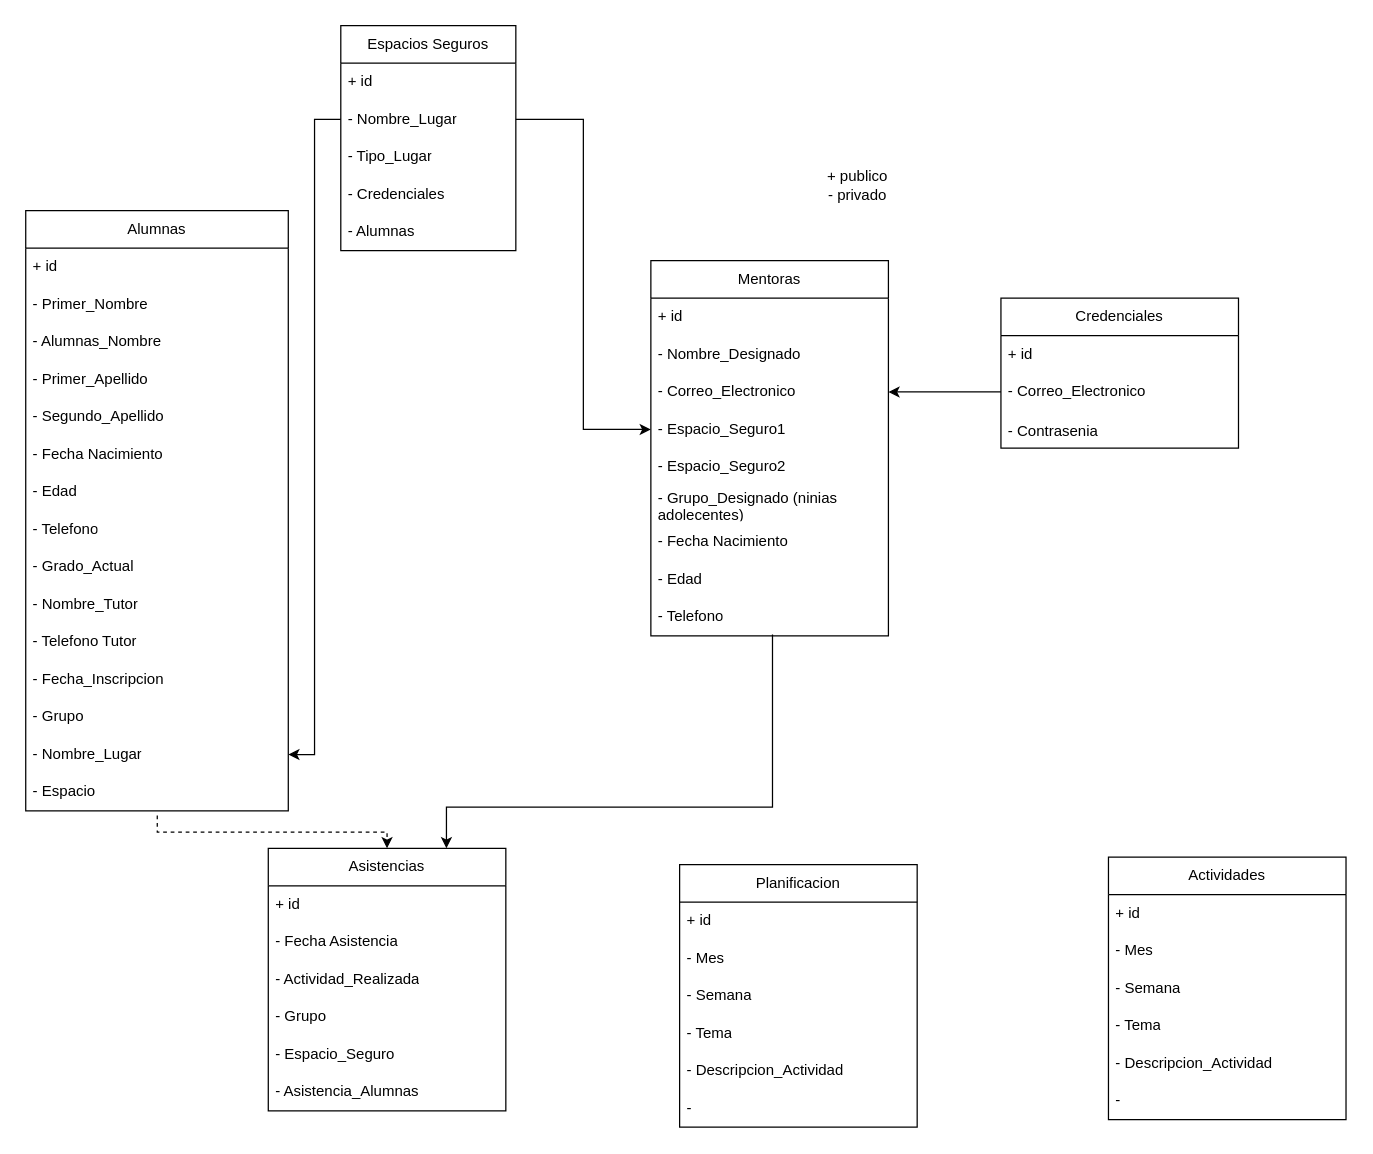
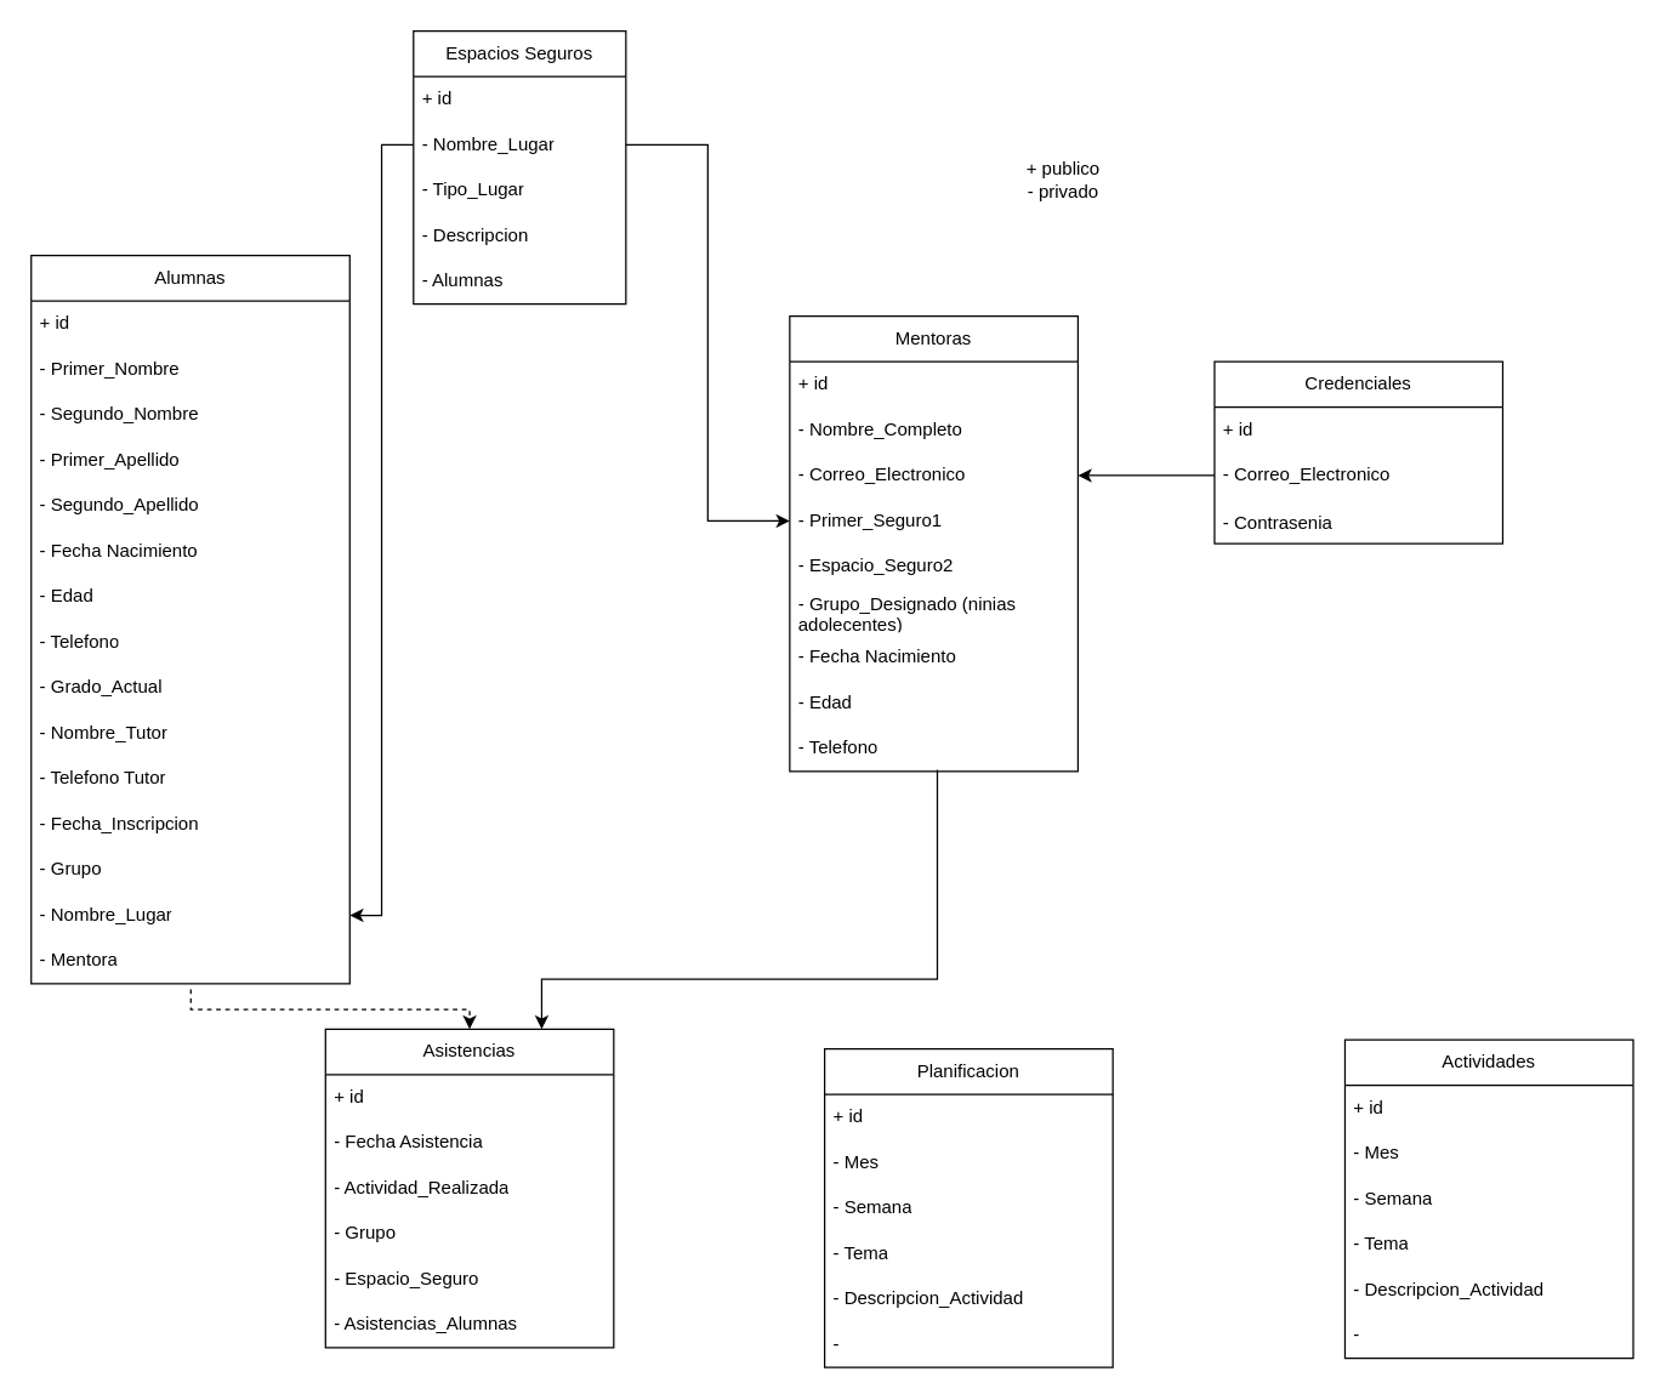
- <mxCell id="8" value="+ publico&lt;div&gt;- privado&lt;/div&gt;" style="text;html=1;align=center;verticalAlign=middle;resizable=0;points=[];autosize=1;strokeColor=none;fillColor=none;" parent="1" vertex="1"><mxGeometry x="650" y="128" width="70" height="40" as="geometry" /></mxCell>
+ <mxCell id="8" value="+ publico&lt;div&gt;- privado&lt;/div&gt;" style="text;html=1;align=center;verticalAlign=middle;resizable=0;points=[];autosize=1;strokeColor=none;fillColor=none;" parent="1" vertex="1"><mxGeometry x="665" y="98" width="70" height="40" as="geometry" /></mxCell>
- <mxCell id="6" value="- Credenciales" style="text;strokeColor=none;fillColor=none;align=left;verticalAlign=middle;spacingLeft=4;spacingRight=4;overflow=hidden;points=[[0,0.5],[1,0.5]];portConstraint=eastwest;rotatable=0;whiteSpace=wrap;html=1;" parent="2" vertex="1"><mxGeometry y="120" width="140" height="30" as="geometry" /></mxCell>
+ <mxCell id="6" value="- Descripcion" style="text;strokeColor=none;fillColor=none;align=left;verticalAlign=middle;spacingLeft=4;spacingRight=4;overflow=hidden;points=[[0,0.5],[1,0.5]];portConstraint=eastwest;rotatable=0;whiteSpace=wrap;html=1;" parent="2" vertex="1"><mxGeometry y="120" width="140" height="30" as="geometry" /></mxCell>
- <mxCell id="12" value="- Alumnas_Nombre" style="text;strokeColor=none;fillColor=none;align=left;verticalAlign=middle;spacingLeft=4;spacingRight=4;overflow=hidden;points=[[0,0.5],[1,0.5]];portConstraint=eastwest;rotatable=0;whiteSpace=wrap;html=1;" parent="9" vertex="1"><mxGeometry y="90" width="210" height="30" as="geometry" /></mxCell>
+ <mxCell id="12" value="- Segundo_Nombre" style="text;strokeColor=none;fillColor=none;align=left;verticalAlign=middle;spacingLeft=4;spacingRight=4;overflow=hidden;points=[[0,0.5],[1,0.5]];portConstraint=eastwest;rotatable=0;whiteSpace=wrap;html=1;" parent="9" vertex="1"><mxGeometry y="90" width="210" height="30" as="geometry" /></mxCell>
- <mxCell id="27" value="- Nombre_Designado" style="text;strokeColor=none;fillColor=none;align=left;verticalAlign=middle;spacingLeft=4;spacingRight=4;overflow=hidden;points=[[0,0.5],[1,0.5]];portConstraint=eastwest;rotatable=0;whiteSpace=wrap;html=1;" parent="25" vertex="1"><mxGeometry y="60" width="190" height="30" as="geometry" /></mxCell>
+ <mxCell id="27" value="- Nombre_Completo" style="text;strokeColor=none;fillColor=none;align=left;verticalAlign=middle;spacingLeft=4;spacingRight=4;overflow=hidden;points=[[0,0.5],[1,0.5]];portConstraint=eastwest;rotatable=0;whiteSpace=wrap;html=1;" parent="25" vertex="1"><mxGeometry y="60" width="190" height="30" as="geometry" /></mxCell>
- <mxCell id="29" value="- Espacio_Seguro1&lt;span style=&quot;white-space: pre;&quot;&gt;&#09;&lt;/span&gt;" style="text;strokeColor=none;fillColor=none;align=left;verticalAlign=middle;spacingLeft=4;spacingRight=4;overflow=hidden;points=[[0,0.5],[1,0.5]];portConstraint=eastwest;rotatable=0;whiteSpace=wrap;html=1;" parent="25" vertex="1"><mxGeometry y="120" width="190" height="30" as="geometry" /></mxCell>
+ <mxCell id="29" value="- Primer_Seguro1&lt;span style=&quot;white-space: pre;&quot;&gt;&#09;&lt;/span&gt;" style="text;strokeColor=none;fillColor=none;align=left;verticalAlign=middle;spacingLeft=4;spacingRight=4;overflow=hidden;points=[[0,0.5],[1,0.5]];portConstraint=eastwest;rotatable=0;whiteSpace=wrap;html=1;" parent="25" vertex="1"><mxGeometry y="120" width="190" height="30" as="geometry" /></mxCell>
- <mxCell id="24" value="- Espacio" style="text;strokeColor=none;fillColor=none;align=left;verticalAlign=middle;spacingLeft=4;spacingRight=4;overflow=hidden;points=[[0,0.5],[1,0.5]];portConstraint=eastwest;rotatable=0;whiteSpace=wrap;html=1;" parent="9" vertex="1"><mxGeometry y="450" width="210" height="30" as="geometry" /></mxCell>
+ <mxCell id="24" value="- Mentora" style="text;strokeColor=none;fillColor=none;align=left;verticalAlign=middle;spacingLeft=4;spacingRight=4;overflow=hidden;points=[[0,0.5],[1,0.5]];portConstraint=eastwest;rotatable=0;whiteSpace=wrap;html=1;" parent="9" vertex="1"><mxGeometry y="450" width="210" height="30" as="geometry" /></mxCell>
- <mxCell id="41" value="- Asistencia_Alumnas" style="text;strokeColor=none;fillColor=none;align=left;verticalAlign=middle;spacingLeft=4;spacingRight=4;overflow=hidden;points=[[0,0.5],[1,0.5]];portConstraint=eastwest;rotatable=0;whiteSpace=wrap;html=1;" parent="35" vertex="1"><mxGeometry y="180" width="190" height="30" as="geometry" /></mxCell>
+ <mxCell id="41" value="- Asistencias_Alumnas" style="text;strokeColor=none;fillColor=none;align=left;verticalAlign=middle;spacingLeft=4;spacingRight=4;overflow=hidden;points=[[0,0.5],[1,0.5]];portConstraint=eastwest;rotatable=0;whiteSpace=wrap;html=1;" parent="35" vertex="1"><mxGeometry y="180" width="190" height="30" as="geometry" /></mxCell>
